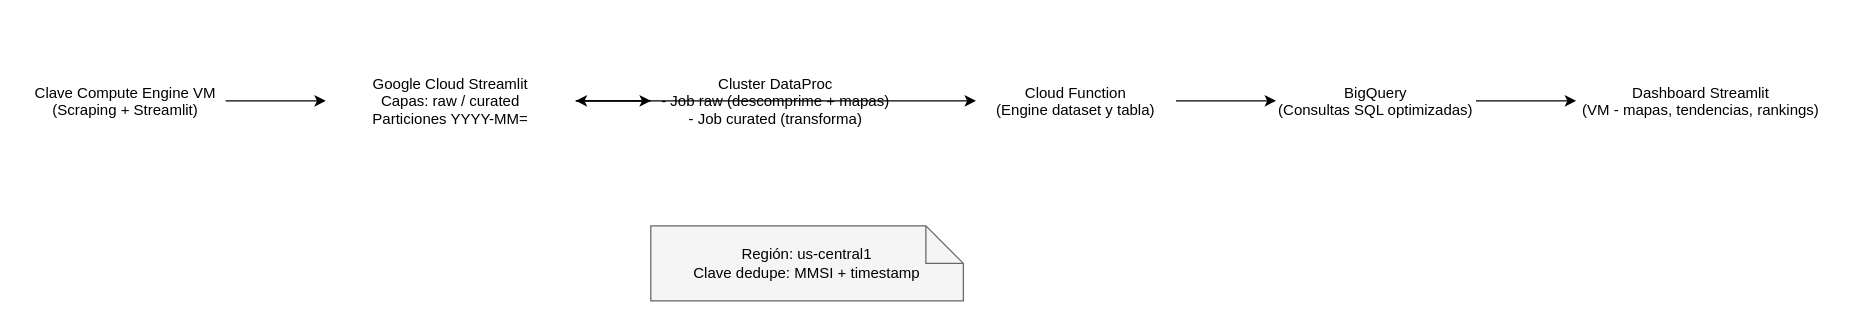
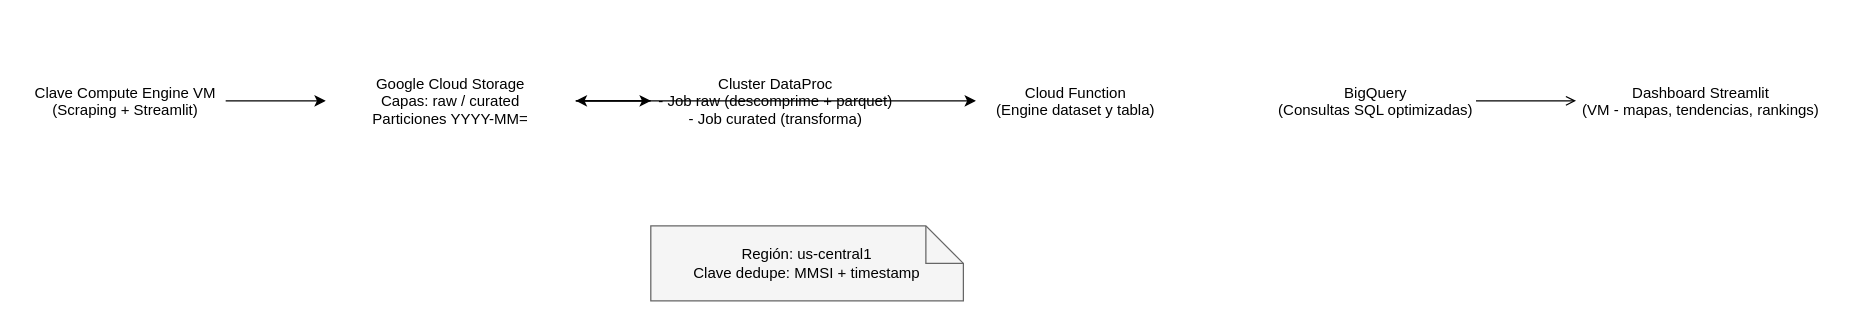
- <mxCell id="3" value="Google Cloud Streamlit&#10;Capas: raw / curated&#10;Particiones YYYY-MM=" style="shape=image;image=https://cdn.draw.io/icons/gcp/cloud-storage.svg;" vertex="1" parent="1"><mxGeometry x="260" y="40" width="200" height="80" as="geometry" /></mxCell>
+ <mxCell id="3" value="Google Cloud Storage&#10;Capas: raw / curated&#10;Particiones YYYY-MM=" style="shape=image;image=https://cdn.draw.io/icons/gcp/cloud-storage.svg;" vertex="1" parent="1"><mxGeometry x="260" y="40" width="200" height="80" as="geometry" /></mxCell>
- <mxCell id="4" value="Cluster DataProc&#10;- Job raw (descomprime + mapas)&#10;- Job curated (transforma)" style="shape=image;image=https://cdn.draw.io/icons/gcp/dataproc.svg;" vertex="1" parent="1"><mxGeometry x="520" y="20" width="200" height="120" as="geometry" /></mxCell>
+ <mxCell id="4" value="Cluster DataProc&#10;- Job raw (descomprime + parquet)&#10;- Job curated (transforma)" style="shape=image;image=https://cdn.draw.io/icons/gcp/dataproc.svg;" vertex="1" parent="1"><mxGeometry x="520" y="20" width="200" height="120" as="geometry" /></mxCell>
- <mxCell id="12" edge="1" parent="1" source="5" target="6"><mxGeometry relative="1" as="geometry" /></mxCell>
- <mxCell id="13" edge="1" parent="1" source="6" target="7"><mxGeometry relative="1" as="geometry" /></mxCell>
+ <mxCell id="13" edge="1" parent="1" source="6" target="7" style="endArrow=open;"><mxGeometry relative="1" as="geometry" /></mxCell>
